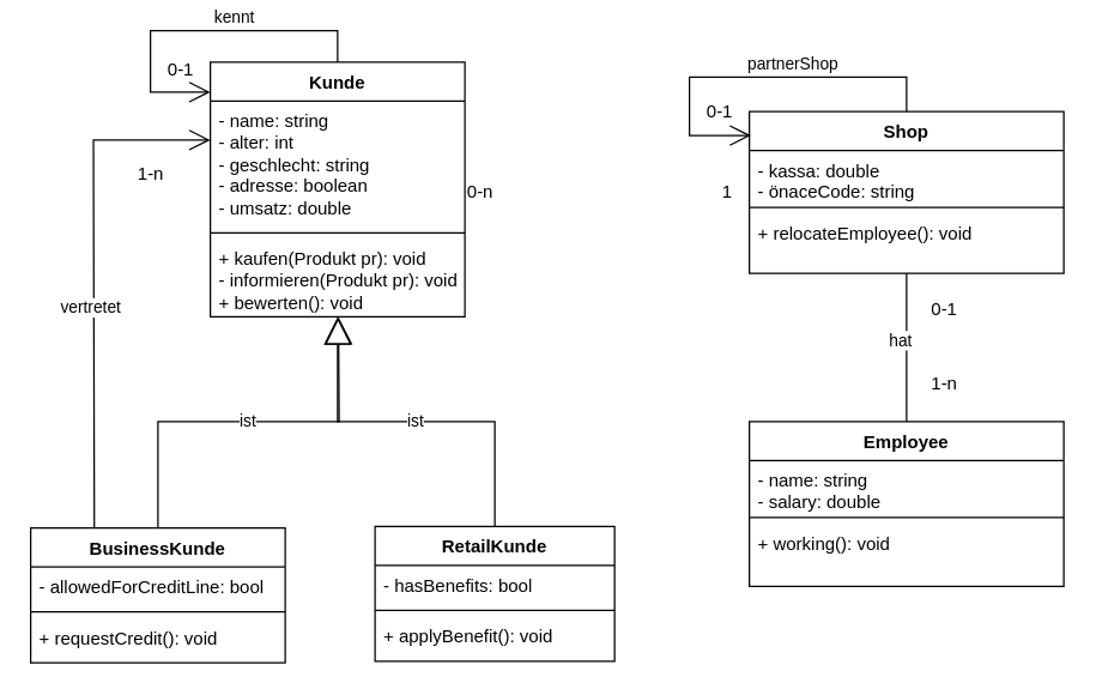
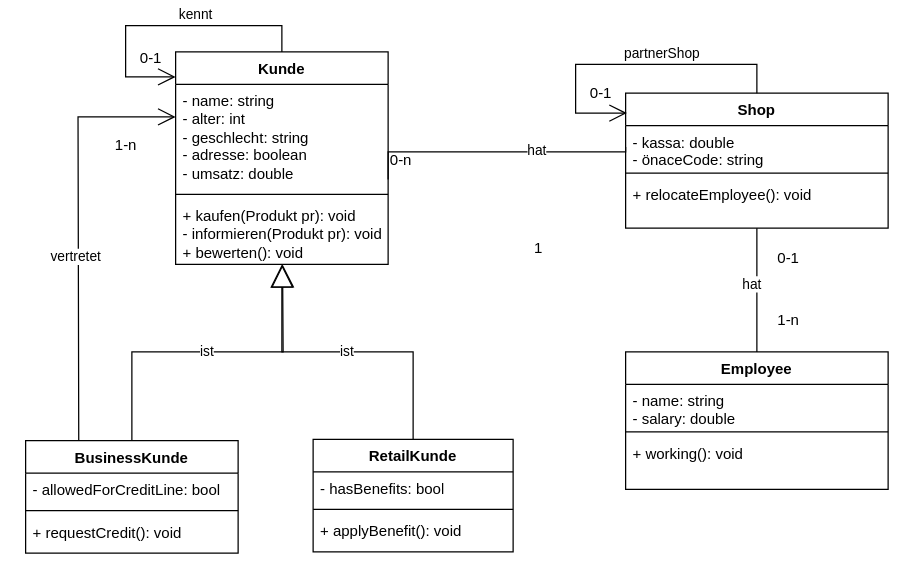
+ <mxCell id="20" value="" style="endArrow=none;html=1;edgeStyle=orthogonalEdgeStyle;rounded=0;exitX=0.25;exitY=1;exitDx=0;exitDy=0;entryX=0;entryY=0.5;entryDx=0;entryDy=0;exitPerimeter=0;" parent="1" source="23" target="12" edge="1"><mxGeometry relative="1" as="geometry"><mxPoint x="399" y="228" as="sourcePoint" /><mxPoint x="479" y="171" as="targetPoint" /><Array as="points"><mxPoint x="500" y="121" /></Array></mxGeometry></mxCell>
+ <mxCell id="21" value="hat" style="edgeLabel;html=1;align=center;verticalAlign=middle;resizable=0;points=[];" parent="20" vertex="1" connectable="0"><mxGeometry x="0.299" y="2" relative="1" as="geometry"><mxPoint as="offset" /></mxGeometry></mxCell>
- <mxCell id="22" value="1" style="text;html=1;align=center;verticalAlign=middle;resizable=0;points=[];autosize=1;strokeColor=none;fillColor=none;" parent="1" vertex="1"><mxGeometry x="470" y="113" width="30" height="30" as="geometry" /></mxCell>
+ <mxCell id="22" value="1" style="text;html=1;align=center;verticalAlign=middle;resizable=0;points=[];autosize=1;strokeColor=none;fillColor=none;" parent="1" vertex="1"><mxGeometry x="415" y="183" width="30" height="30" as="geometry" /></mxCell>
